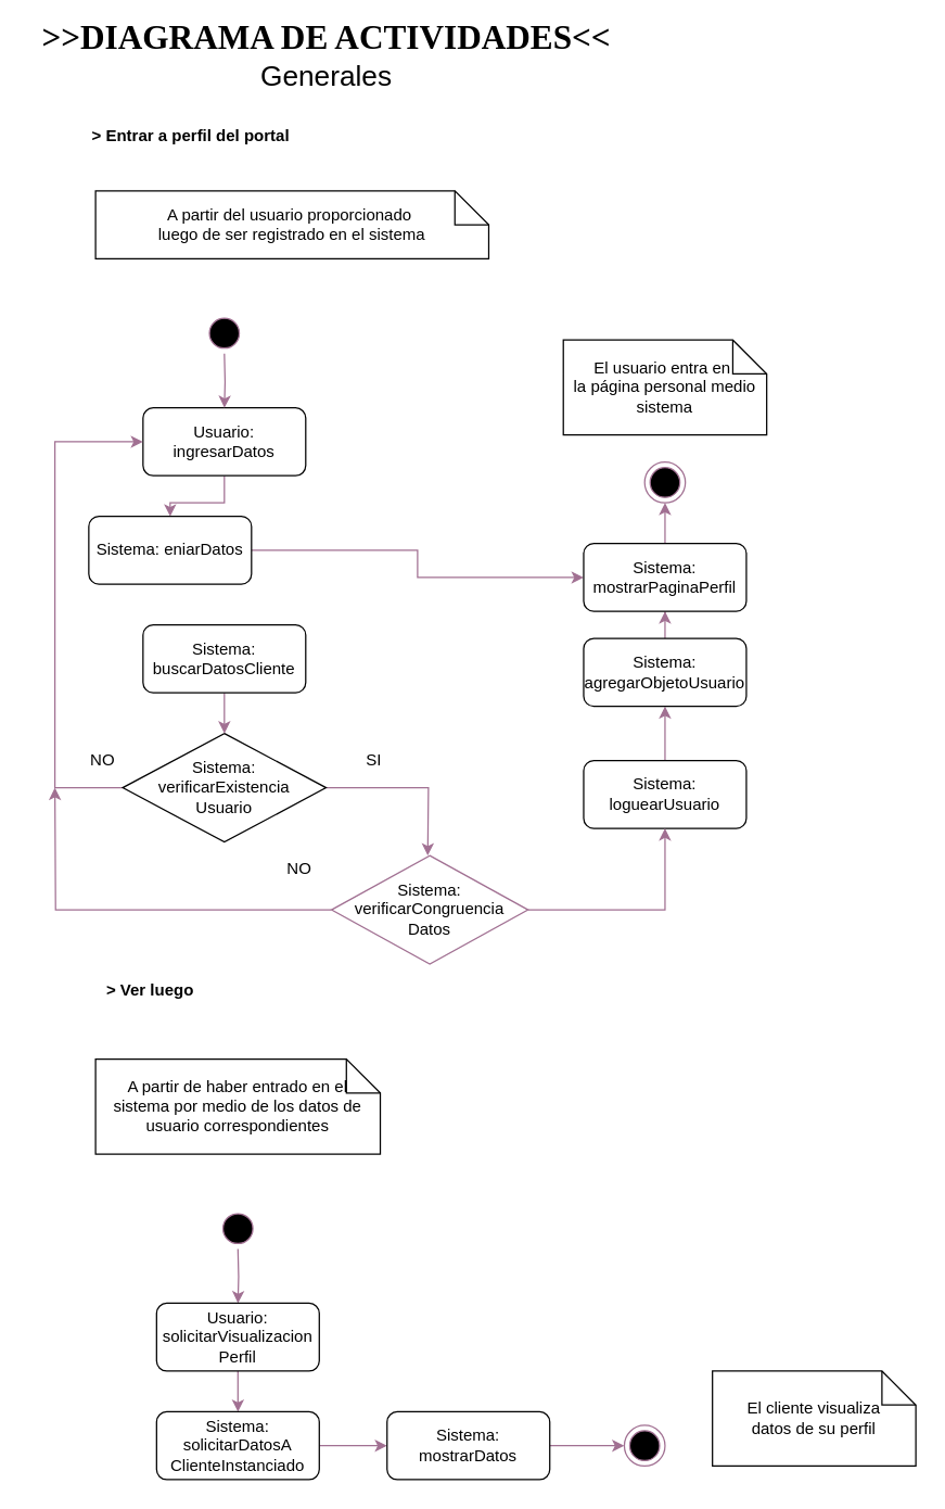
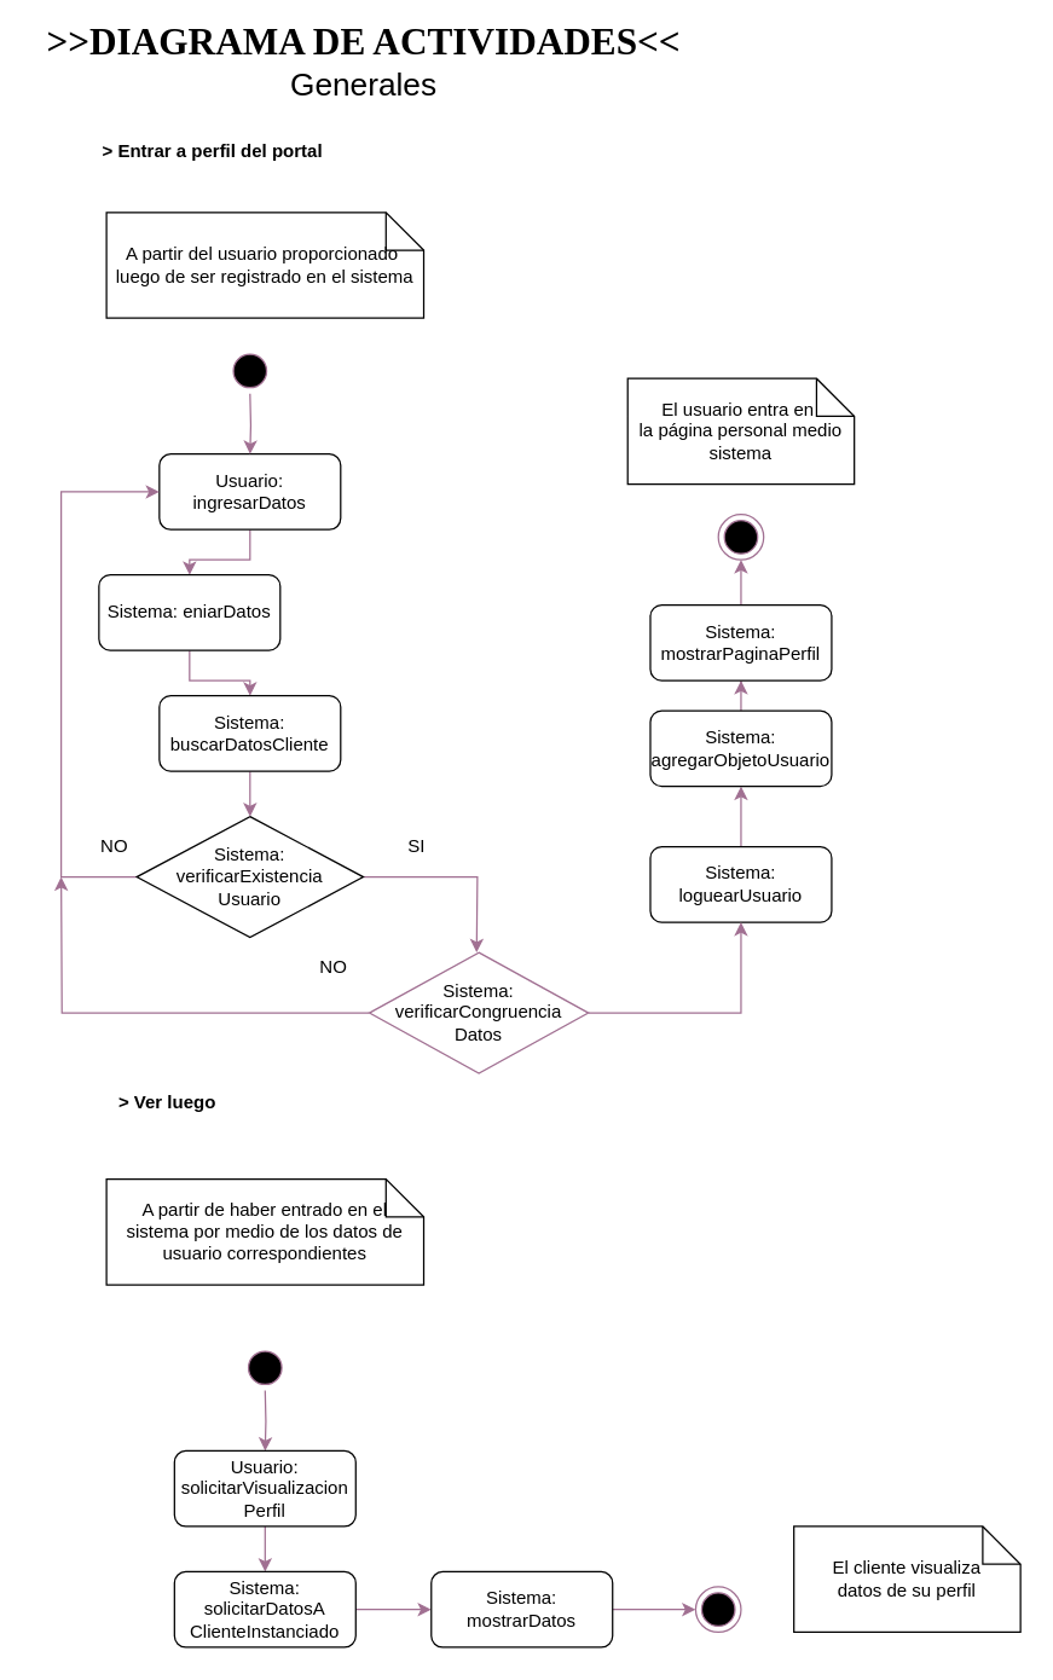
- <mxCell id="9" value="A partir del usuario proporcionado&amp;nbsp;&lt;br&gt;luego de ser registrado en el sistema" style="shape=note2;boundedLbl=1;whiteSpace=wrap;html=1;size=25;verticalAlign=middle;align=center;" vertex="1" parent="1"><mxGeometry x="70" y="140" width="290" height="50" as="geometry" /></mxCell>
+ <mxCell id="9" value="A partir del usuario proporcionado&amp;nbsp;&lt;br&gt;luego de ser registrado en el sistema" style="shape=note2;boundedLbl=1;whiteSpace=wrap;html=1;size=25;verticalAlign=middle;align=center;" vertex="1" parent="1"><mxGeometry x="70" y="140" width="210" height="70" as="geometry" /></mxCell>
- <mxCell id="13" value="" style="edgeStyle=orthogonalEdgeStyle;rounded=0;orthogonalLoop=1;jettySize=auto;html=1;strokeColor=#A17092;fontColor=#000000;" edge="1" parent="1" source="14" target="25"><mxGeometry relative="1" as="geometry" /></mxCell>
+ <mxCell id="13" value="" style="edgeStyle=orthogonalEdgeStyle;rounded=0;orthogonalLoop=1;jettySize=auto;html=1;strokeColor=#A17092;fontColor=#000000;" edge="1" parent="1" source="14" target="16"><mxGeometry relative="1" as="geometry" /></mxCell>
